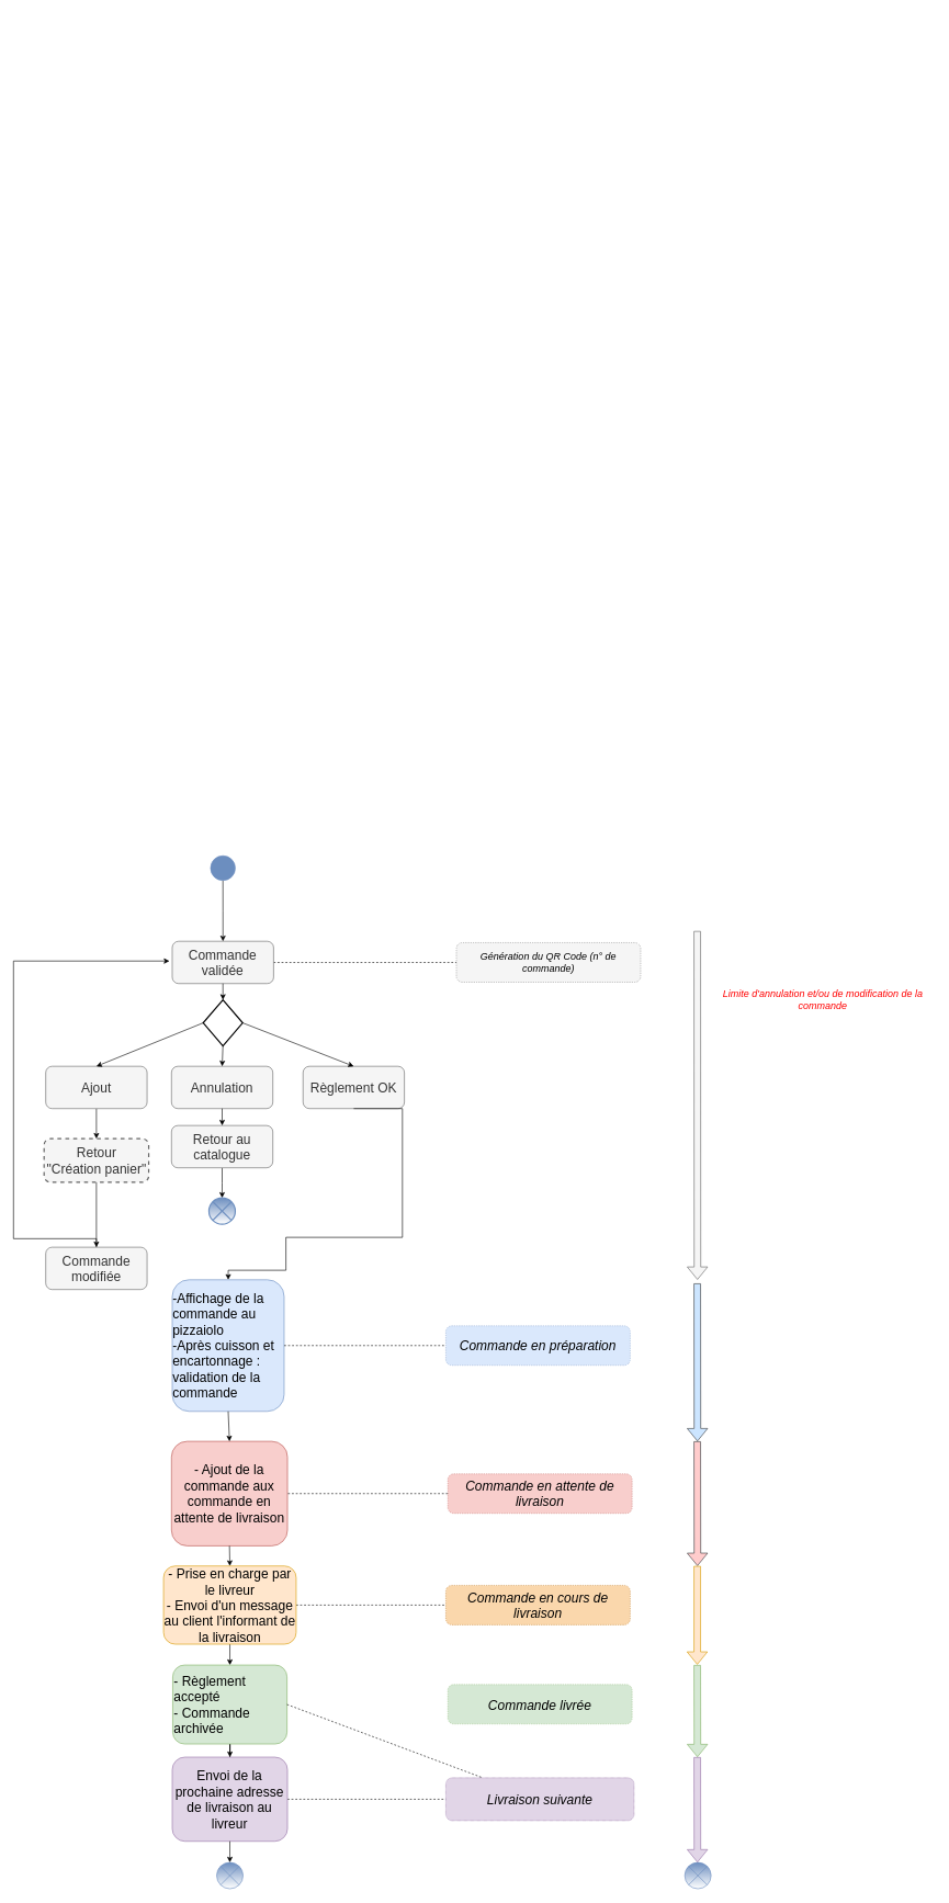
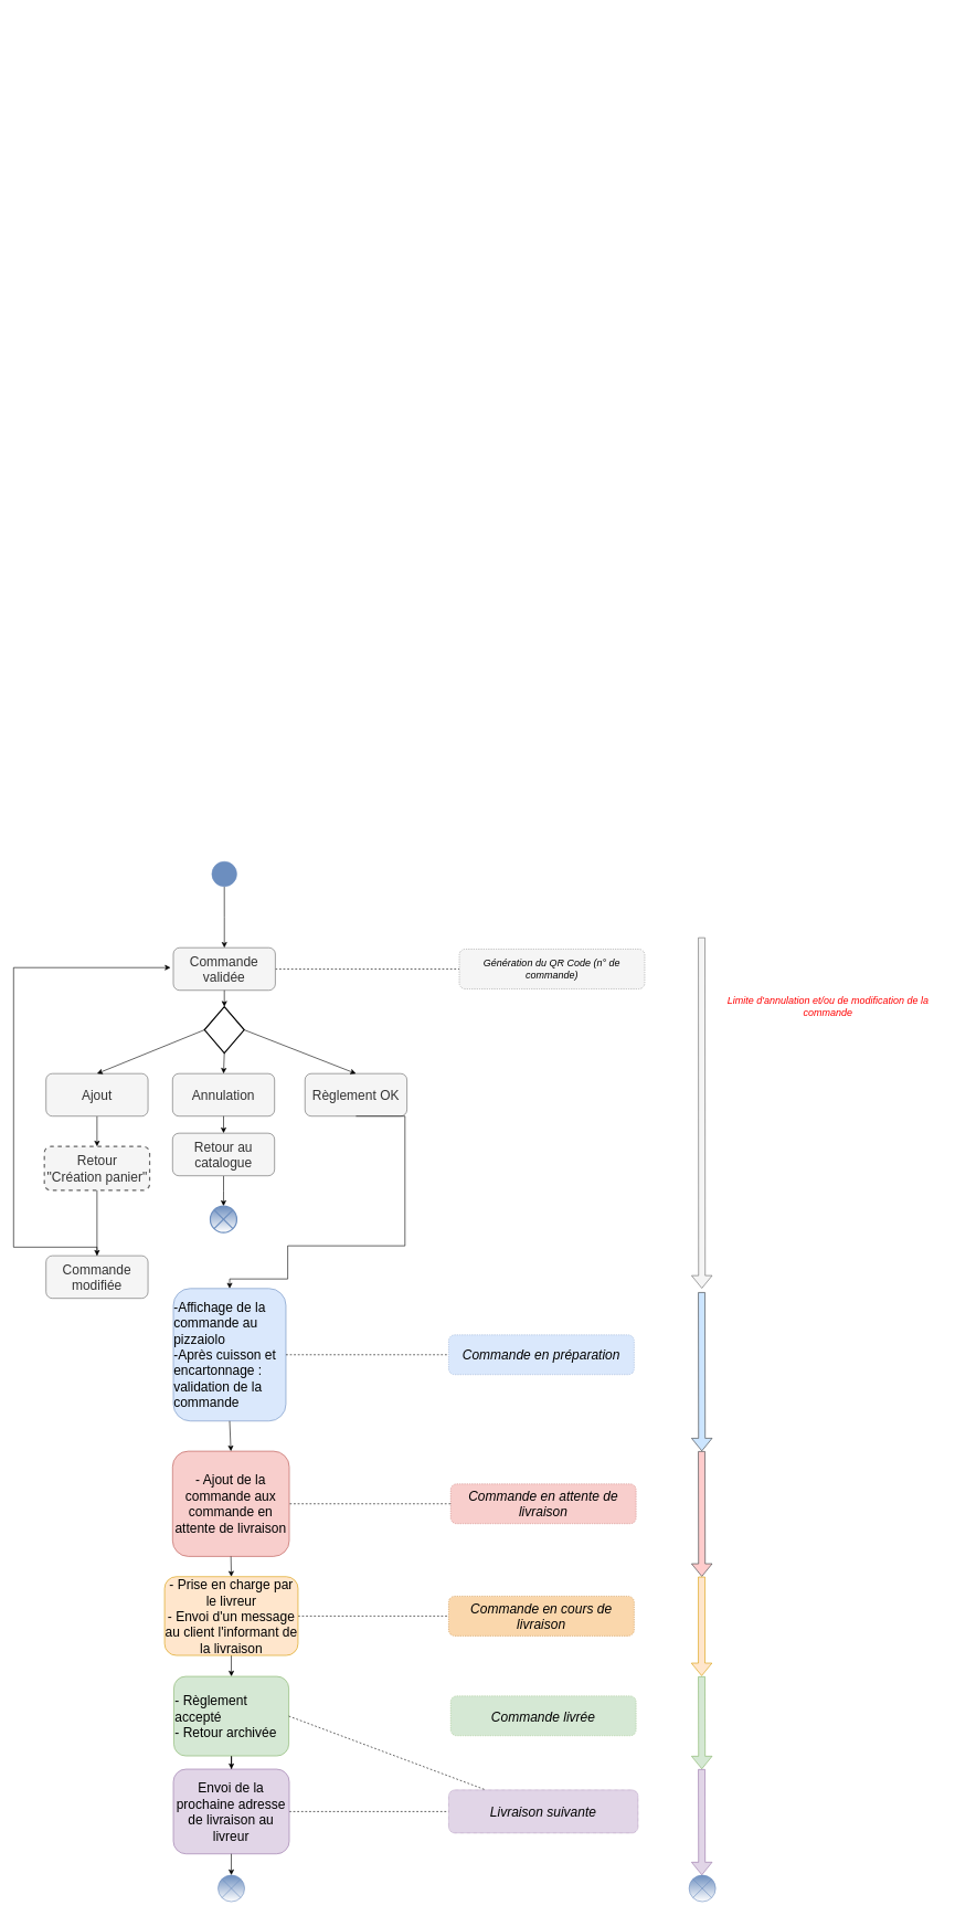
- <mxCell id="10" value="&lt;span style=&quot;font-size: 20px&quot;&gt;- Règlement accepté&lt;br&gt;- Commande archivée&lt;/span&gt;" style="rounded=1;whiteSpace=wrap;html=1;direction=north;fillColor=#d5e8d4;strokeColor=#82b366;align=left;" parent="1" vertex="1"><mxGeometry x="261.96" y="2530" width="173.66" height="120" as="geometry" /></mxCell>
+ <mxCell id="10" value="&lt;span style=&quot;font-size: 20px&quot;&gt;- Règlement accepté&lt;br&gt;- Retour archivée&lt;/span&gt;" style="rounded=1;whiteSpace=wrap;html=1;direction=north;fillColor=#d5e8d4;strokeColor=#82b366;align=left;" parent="1" vertex="1"><mxGeometry x="261.96" y="2530" width="173.66" height="120" as="geometry" /></mxCell>
